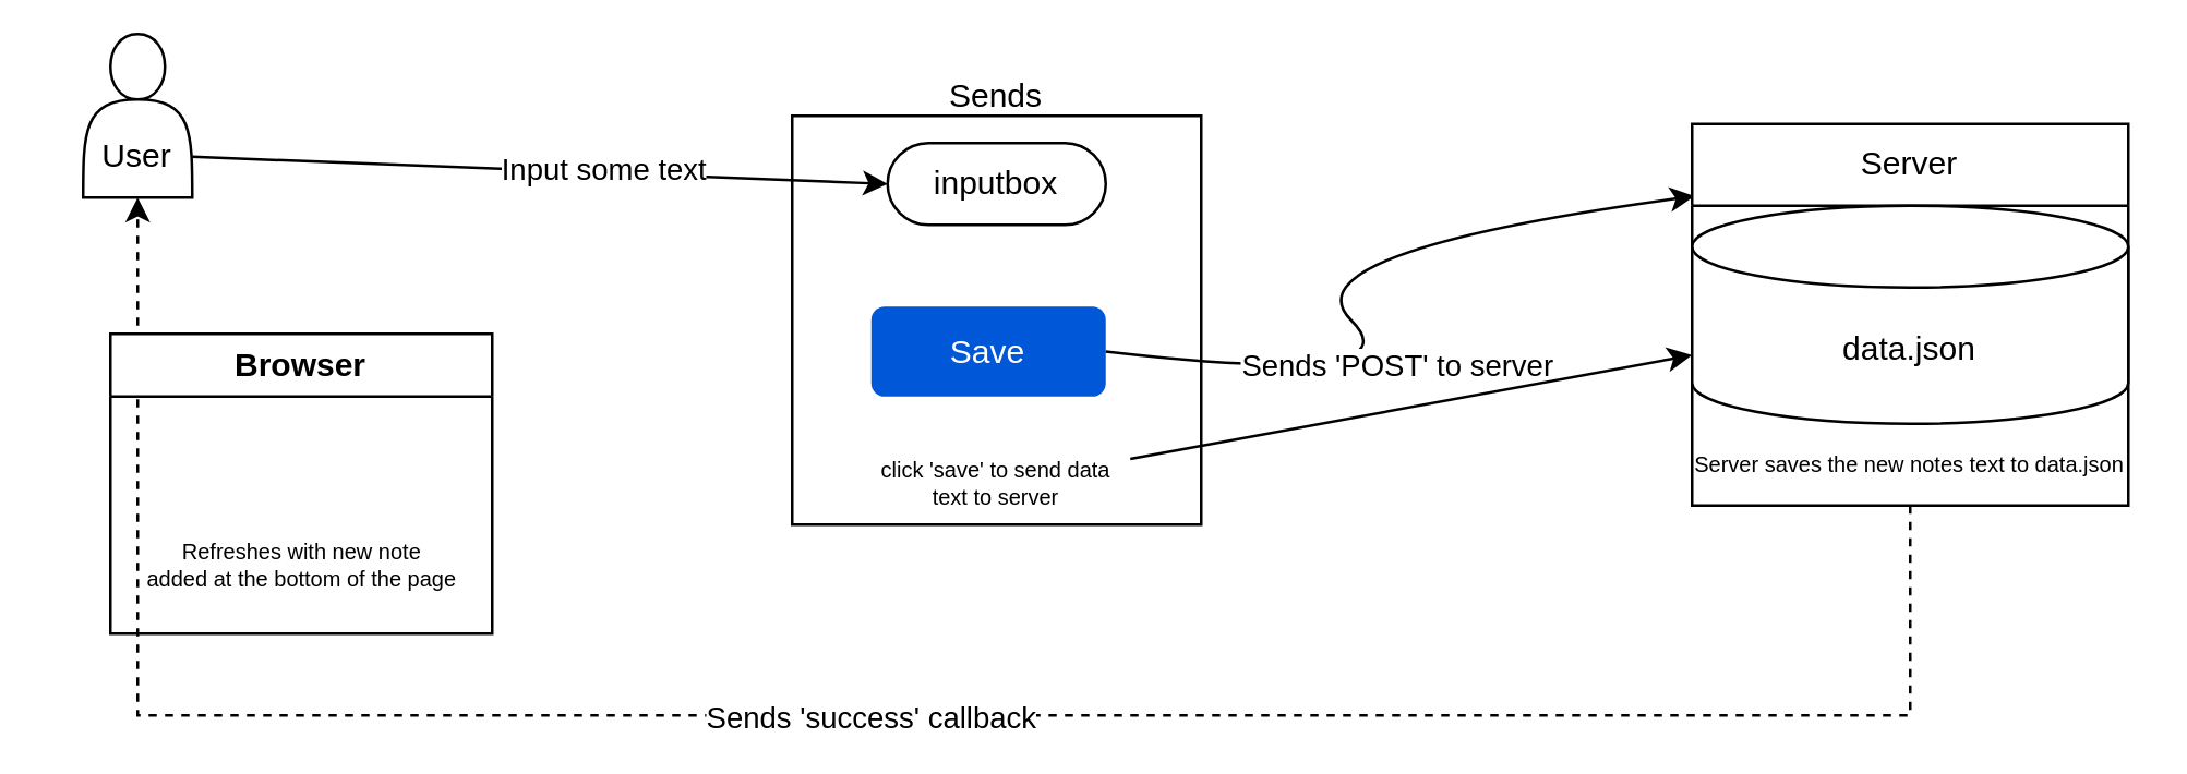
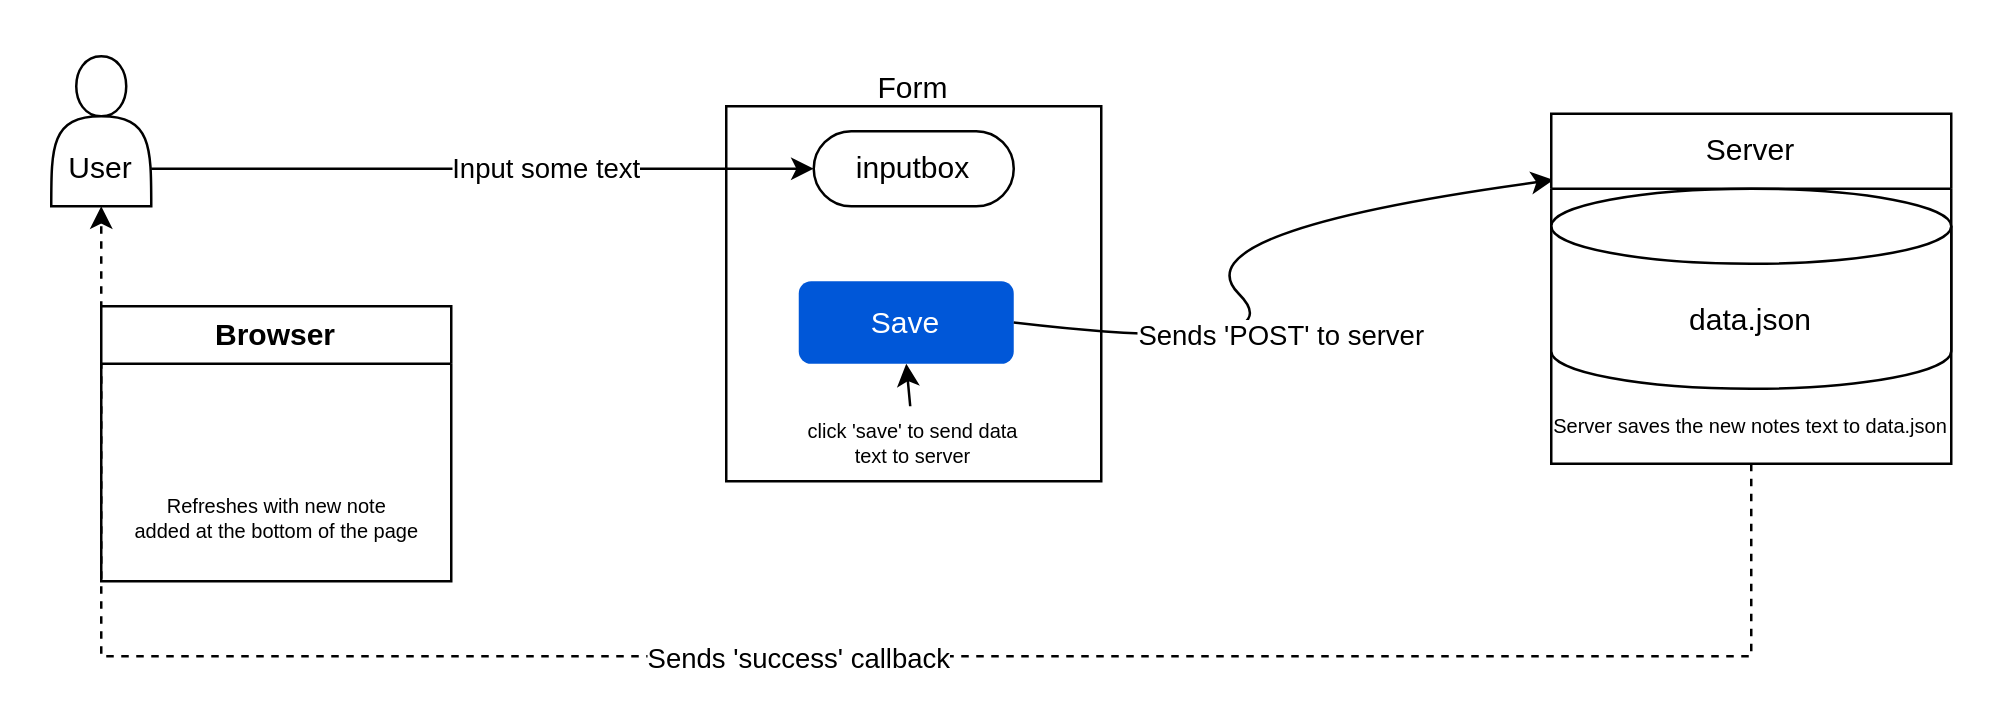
- <mxCell id="3" value="Sends" style="text;html=1;align=center;verticalAlign=middle;whiteSpace=wrap;rounded=0;" vertex="1" parent="1"><mxGeometry x="335" y="20" width="60" height="30" as="geometry" /></mxCell>
+ <mxCell id="3" value="Form" style="text;html=1;align=center;verticalAlign=middle;whiteSpace=wrap;rounded=0;" vertex="1" parent="1"><mxGeometry x="335" y="20" width="60" height="30" as="geometry" /></mxCell>
- <mxCell id="2" value="&lt;div&gt;&lt;br&gt;&lt;/div&gt;&lt;div&gt;&lt;br&gt;&lt;/div&gt;User" style="shape=actor;whiteSpace=wrap;html=1;" vertex="1" parent="1"><mxGeometry x="30" y="12" width="40" height="60" as="geometry" /></mxCell>
+ <mxCell id="2" value="&lt;div&gt;&lt;br&gt;&lt;/div&gt;&lt;div&gt;&lt;br&gt;&lt;/div&gt;User" style="shape=actor;whiteSpace=wrap;html=1;" vertex="1" parent="1"><mxGeometry x="20" y="22" width="40" height="60" as="geometry" /></mxCell>
- <mxCell id="17" value="" style="endArrow=classic;html=1;rounded=0;" edge="1" parent="1" source="16" target="12"><mxGeometry width="50" height="50" relative="1" as="geometry"><mxPoint x="320" y="252" as="sourcePoint" /><mxPoint x="370" y="202" as="targetPoint" /></mxGeometry></mxCell>
+ <mxCell id="17" value="" style="endArrow=classic;html=1;rounded=0;entryX=0.5;entryY=1;entryDx=0;entryDy=0;" edge="1" parent="1" source="16" target="8"><mxGeometry width="50" height="50" relative="1" as="geometry"><mxPoint x="320" y="252" as="sourcePoint" /><mxPoint x="370" y="202" as="targetPoint" /></mxGeometry></mxCell>
